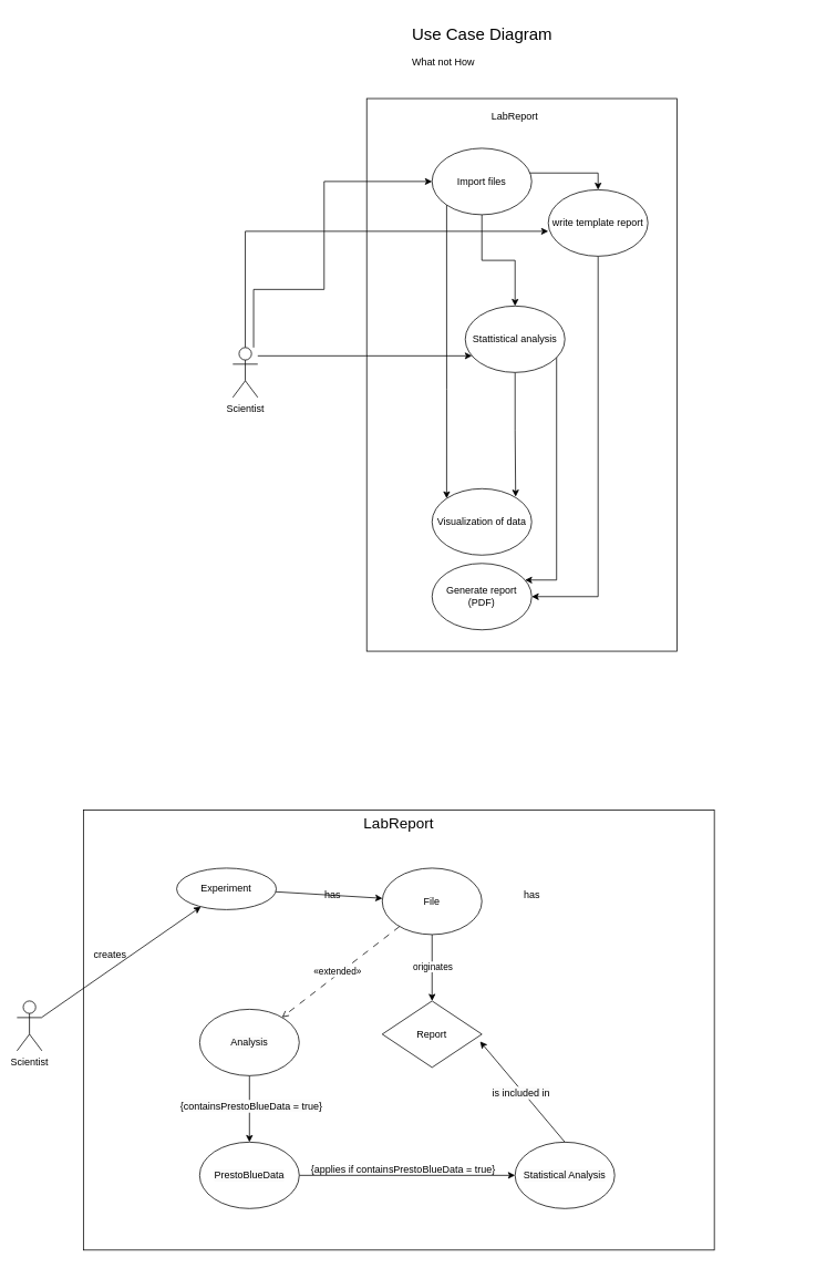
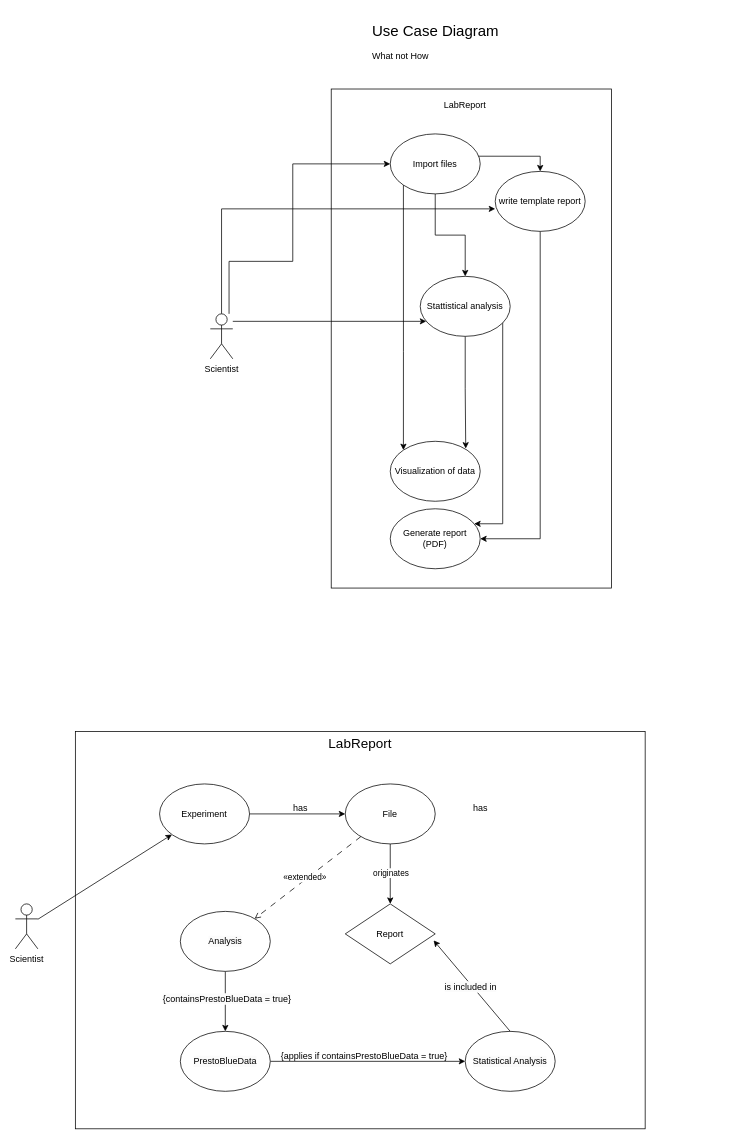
- <mxCell id="22" value="Experiment" style="ellipse;whiteSpace=wrap;html=1;" parent="1" vertex="1"><mxGeometry x="212.34" y="1045" width="120" height="50" as="geometry" /></mxCell>
+ <mxCell id="22" value="Experiment" style="ellipse;whiteSpace=wrap;html=1;" parent="1" vertex="1"><mxGeometry x="212.34" y="1045" width="120" height="80" as="geometry" /></mxCell>
- <mxCell id="25" value="creates" style="text;html=1;align=center;verticalAlign=middle;resizable=0;points=[];autosize=1;strokeColor=none;fillColor=none;" parent="1" vertex="1"><mxGeometry x="102.34" y="1135" width="60" height="30" as="geometry" /></mxCell>
